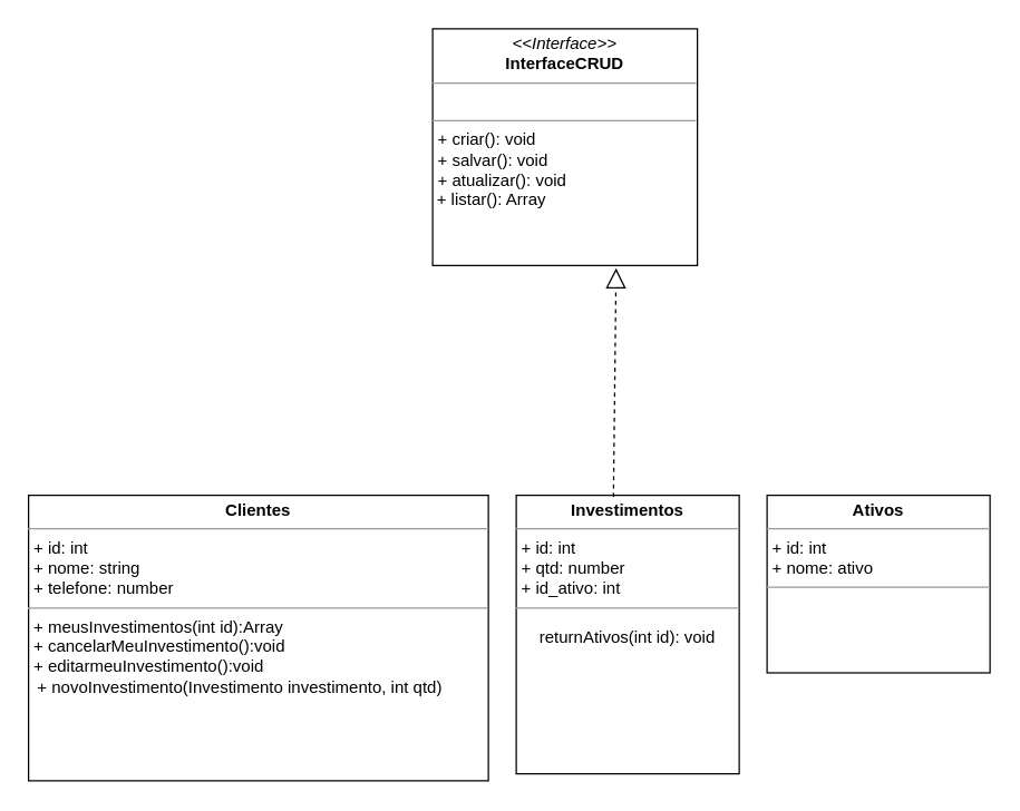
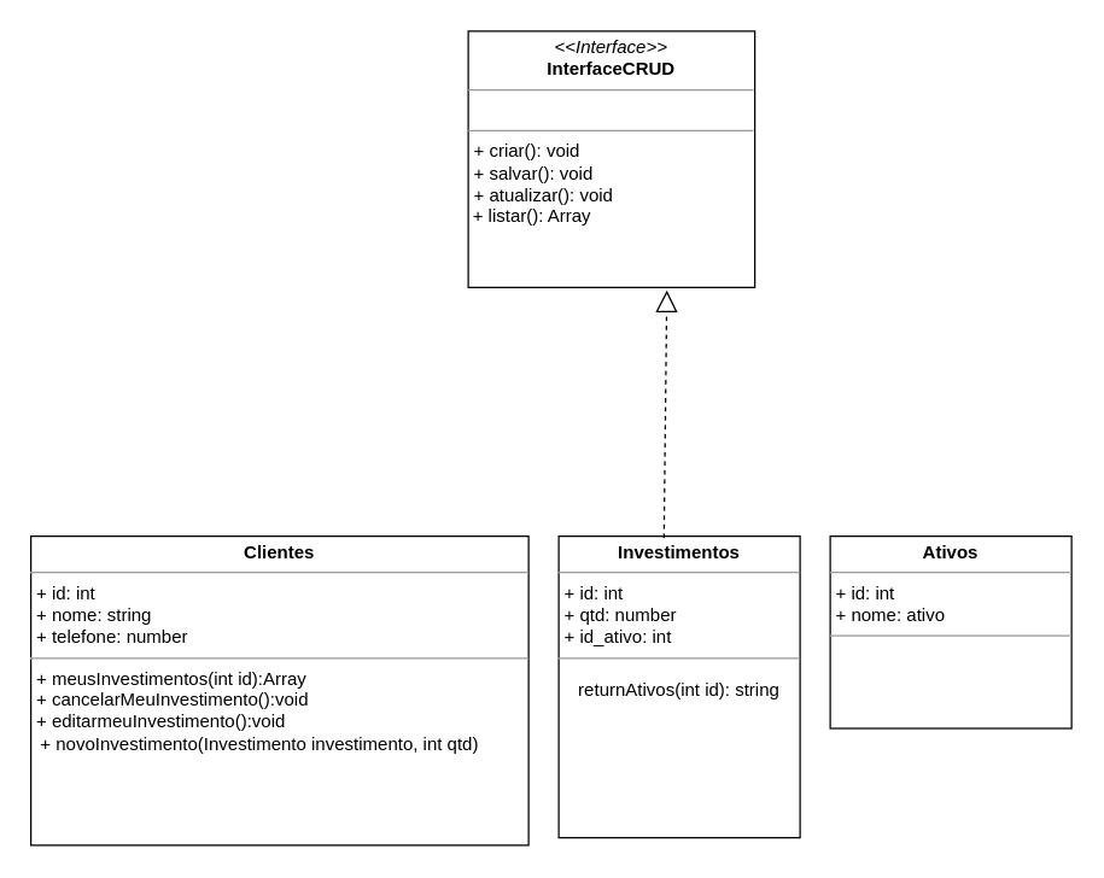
- <mxCell id="7" value="returnAtivos(int id): void" style="text;html=1;strokeColor=none;fillColor=none;align=center;verticalAlign=middle;whiteSpace=wrap;rounded=0;" vertex="1" parent="1"><mxGeometry x="370" y="442" width="160" height="30" as="geometry" /></mxCell>
+ <mxCell id="7" value="returnAtivos(int id): string" style="text;html=1;strokeColor=none;fillColor=none;align=center;verticalAlign=middle;whiteSpace=wrap;rounded=0;" vertex="1" parent="1"><mxGeometry x="370" y="442" width="160" height="30" as="geometry" /></mxCell>
